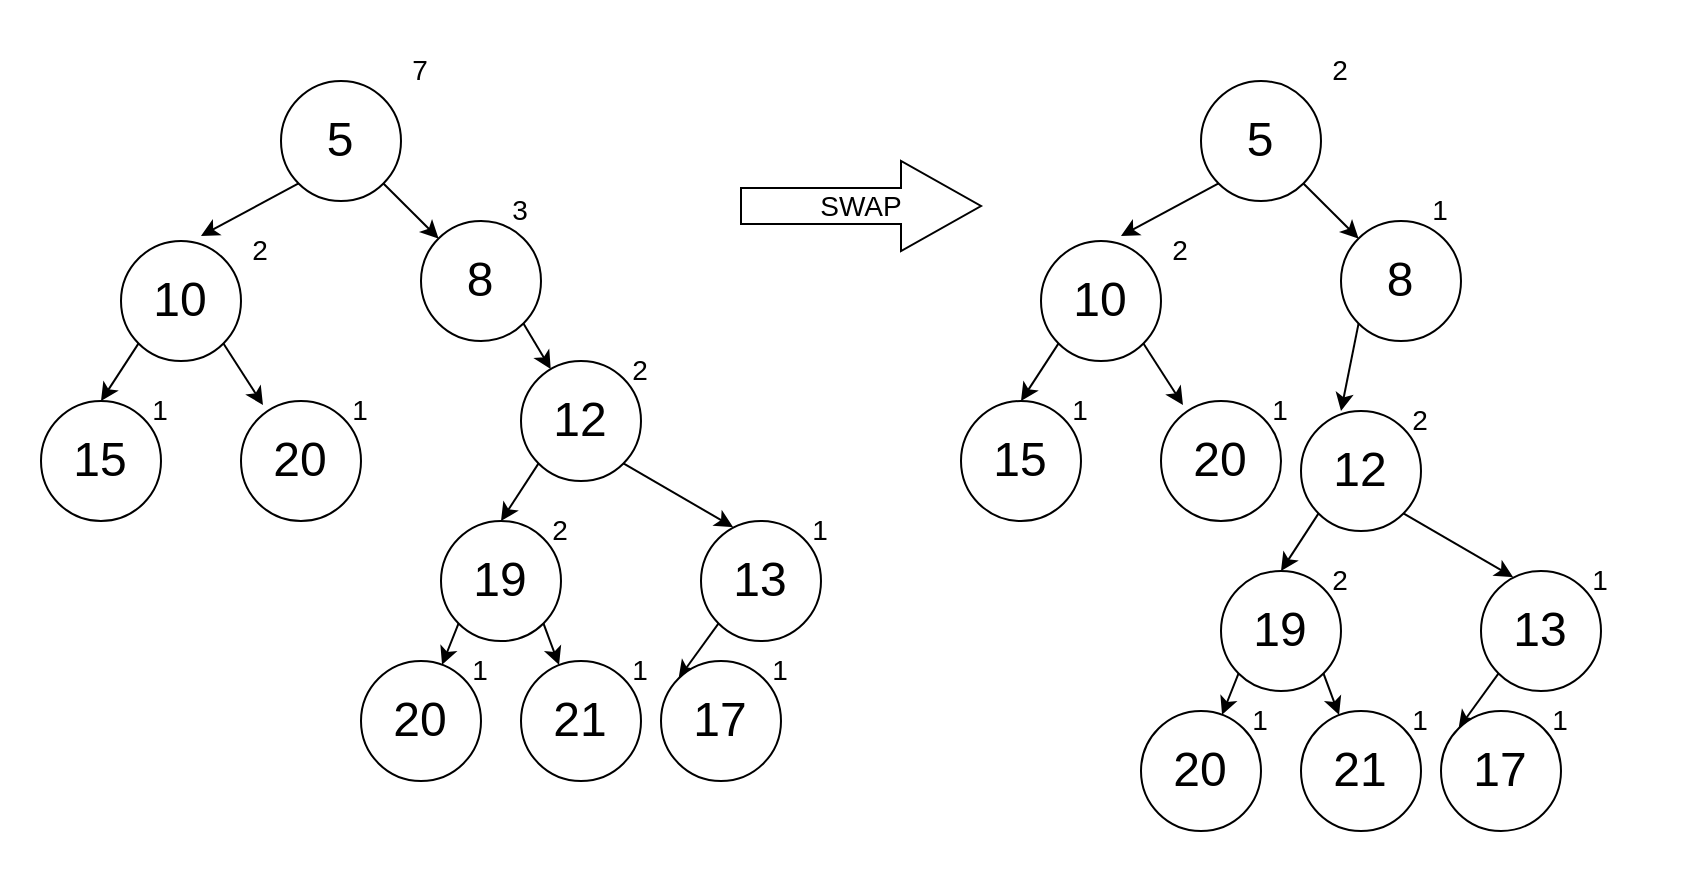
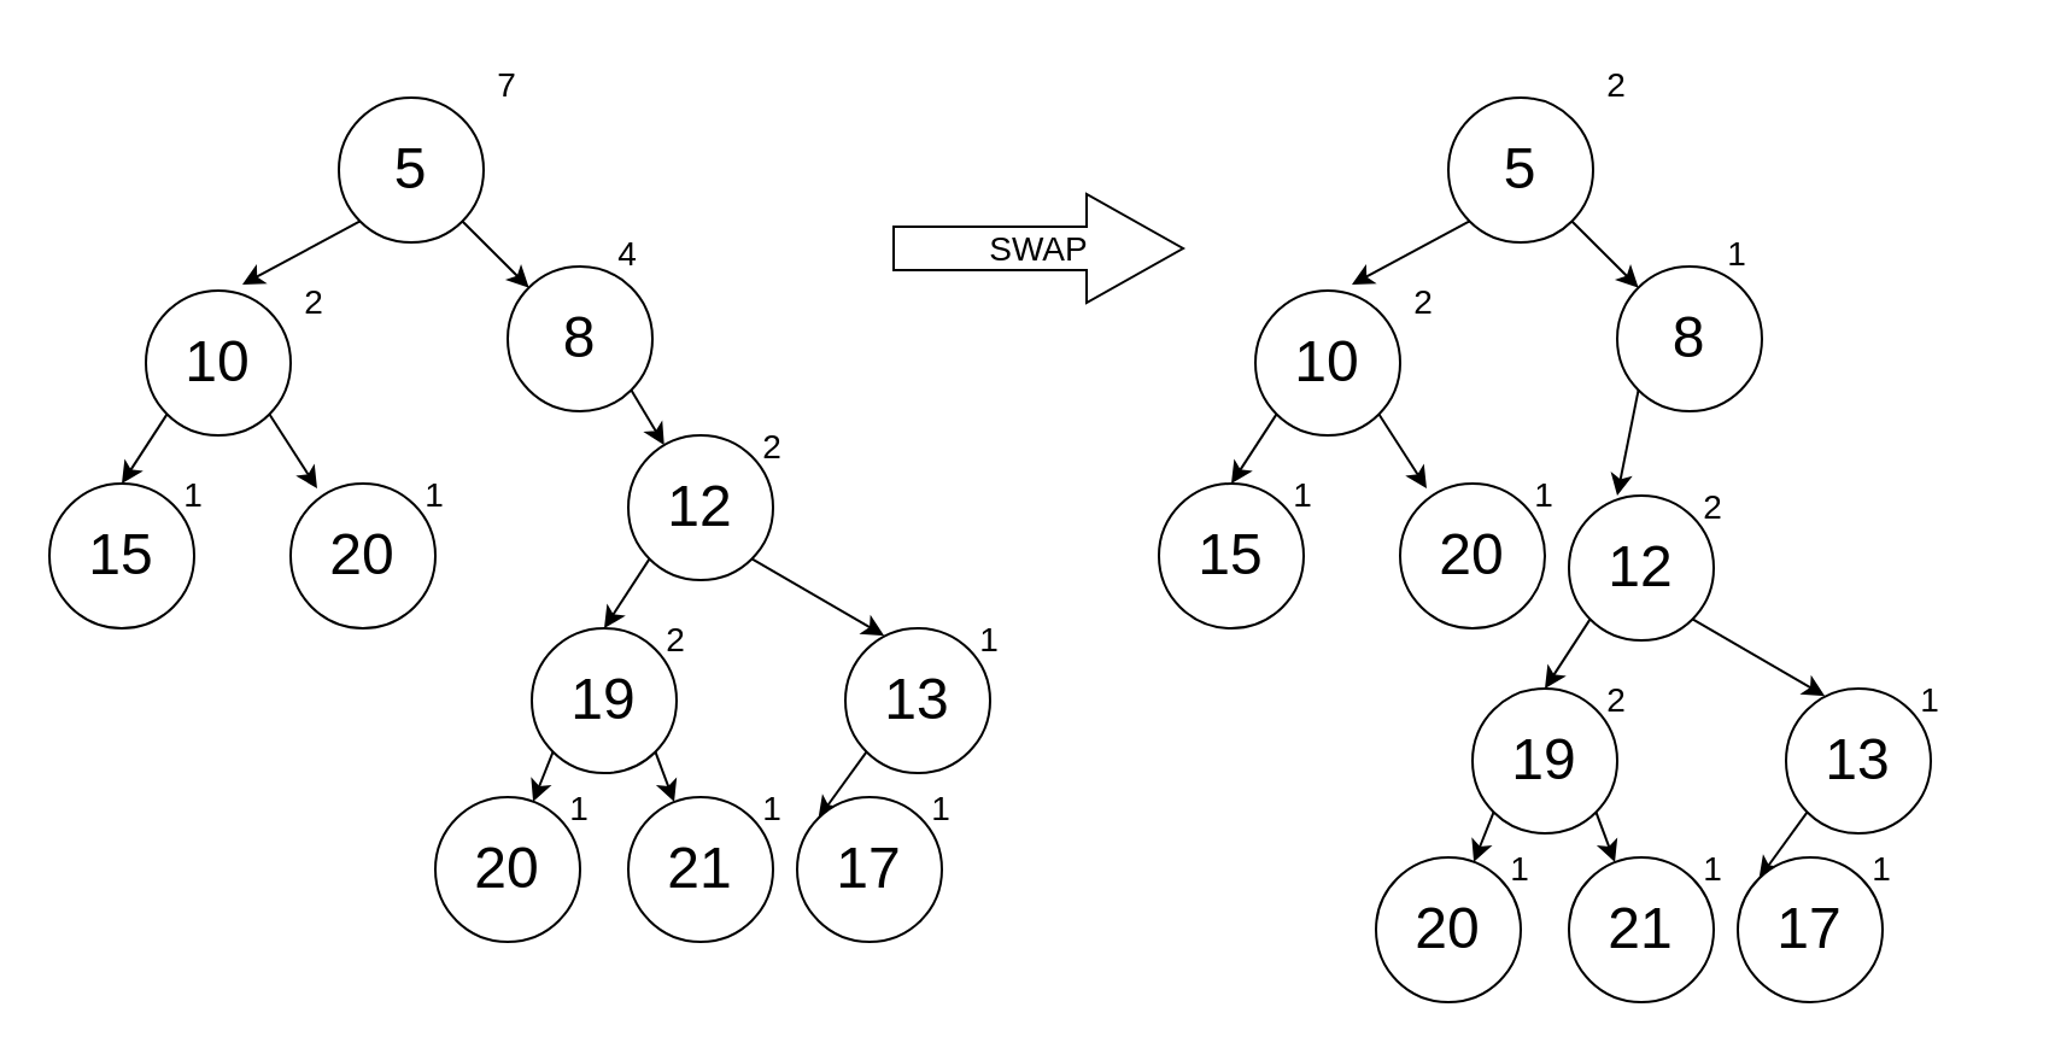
- <mxCell id="34" value="3" style="text;html=1;strokeColor=none;fillColor=none;align=center;verticalAlign=middle;whiteSpace=wrap;rounded=0;fontSize=14;" vertex="1" parent="1"><mxGeometry x="230" y="90" width="60" height="30" as="geometry" /></mxCell>
+ <mxCell id="34" value="4" style="text;html=1;strokeColor=none;fillColor=none;align=center;verticalAlign=middle;whiteSpace=wrap;rounded=0;fontSize=14;" vertex="1" parent="1"><mxGeometry x="230" y="90" width="60" height="30" as="geometry" /></mxCell>
